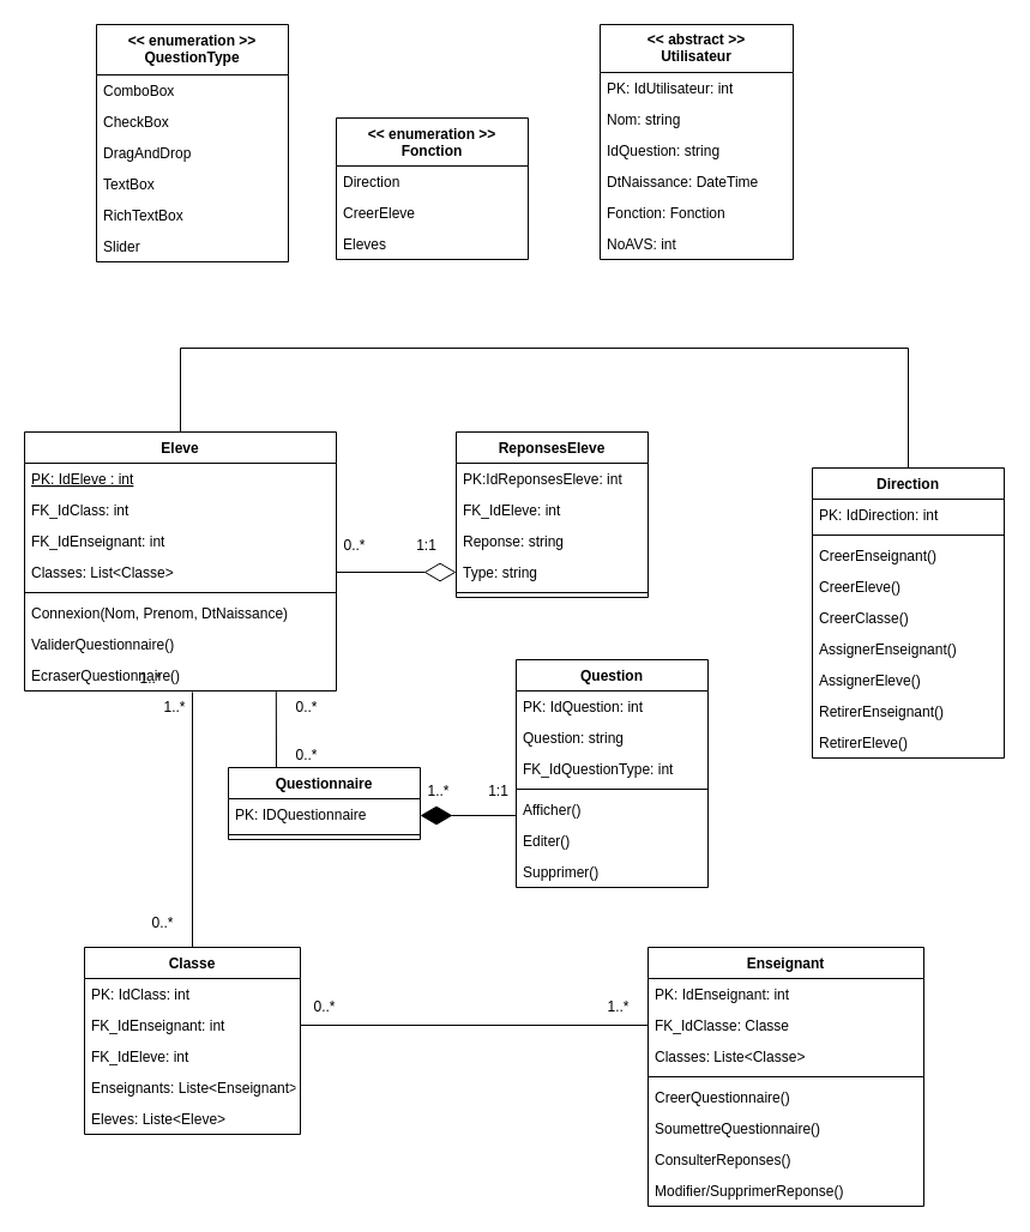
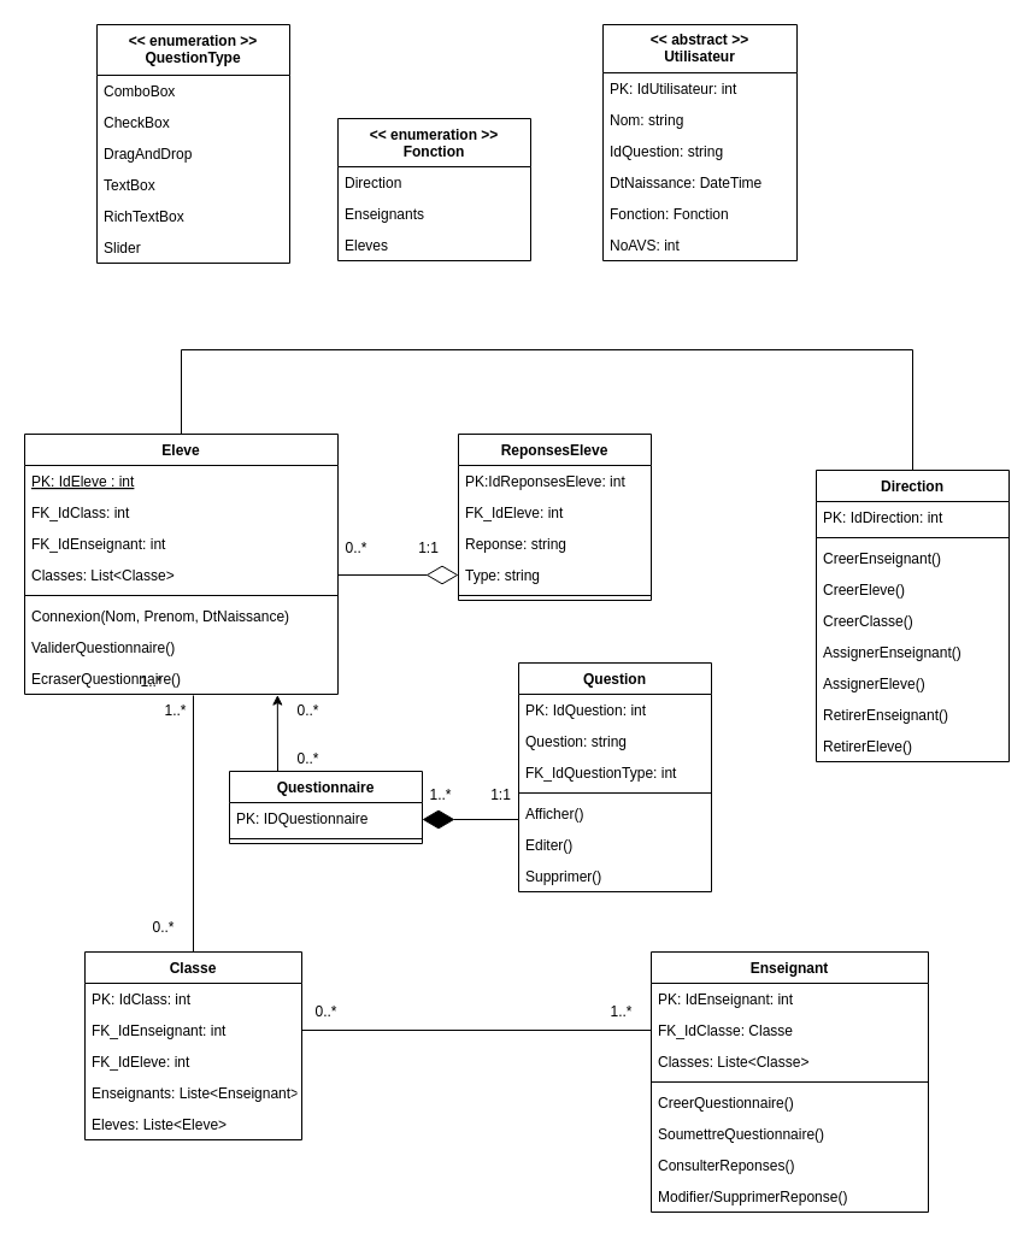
- <mxCell id="54" value="CreerEleve" style="text;strokeColor=none;fillColor=none;align=left;verticalAlign=top;spacingLeft=4;spacingRight=4;overflow=hidden;rotatable=0;points=[[0,0.5],[1,0.5]];portConstraint=eastwest;" parent="52" vertex="1"><mxGeometry y="66" width="160" height="26" as="geometry" /></mxCell>
+ <mxCell id="54" value="Enseignants" style="text;strokeColor=none;fillColor=none;align=left;verticalAlign=top;spacingLeft=4;spacingRight=4;overflow=hidden;rotatable=0;points=[[0,0.5],[1,0.5]];portConstraint=eastwest;" parent="52" vertex="1"><mxGeometry y="66" width="160" height="26" as="geometry" /></mxCell>
- <mxCell id="78" value="" style="endArrow=none;html=1;rounded=0;exitX=0.25;exitY=0;exitDx=0;exitDy=0;entryX=0.807;entryY=1.024;entryDx=0;entryDy=0;entryPerimeter=0;" parent="1" source="65" target="11" edge="1"><mxGeometry width="50" height="50" relative="1" as="geometry"><mxPoint x="300" y="670" as="sourcePoint" /><mxPoint x="230" y="580" as="targetPoint" /></mxGeometry></mxCell>
+ <mxCell id="78" value="" style="endArrow=classic;html=1;rounded=0;exitX=0.25;exitY=0;exitDx=0;exitDy=0;entryX=0.807;entryY=1.024;entryDx=0;entryDy=0;entryPerimeter=0;" parent="1" source="65" target="11" edge="1"><mxGeometry width="50" height="50" relative="1" as="geometry"><mxPoint x="300" y="670" as="sourcePoint" /><mxPoint x="230" y="580" as="targetPoint" /></mxGeometry></mxCell>
